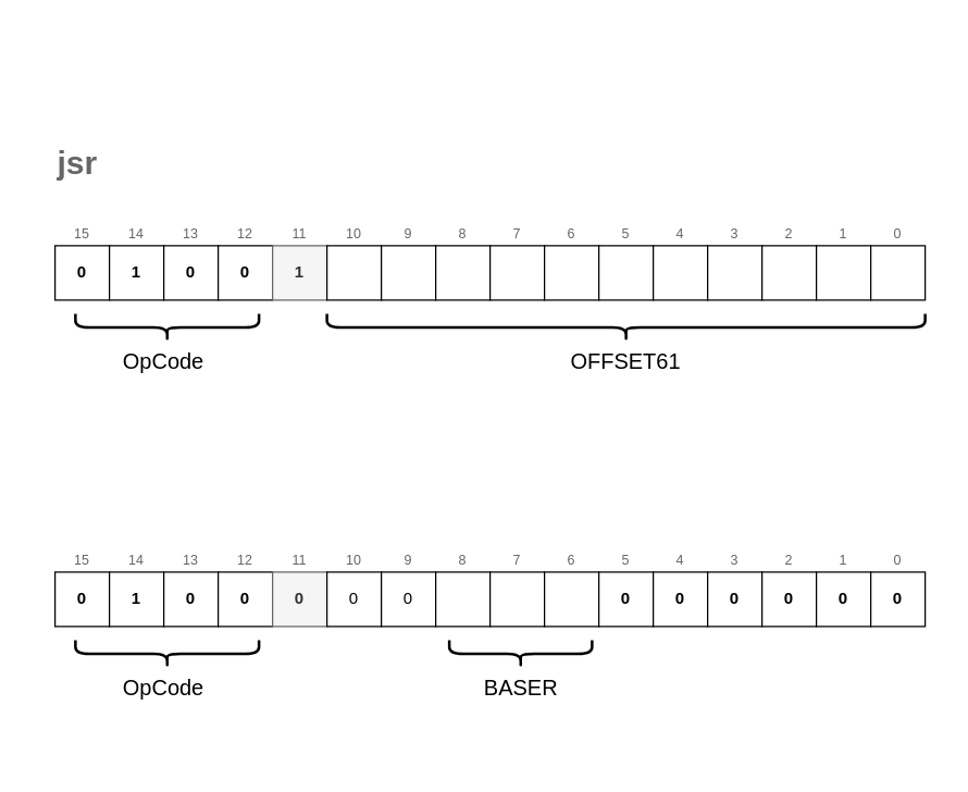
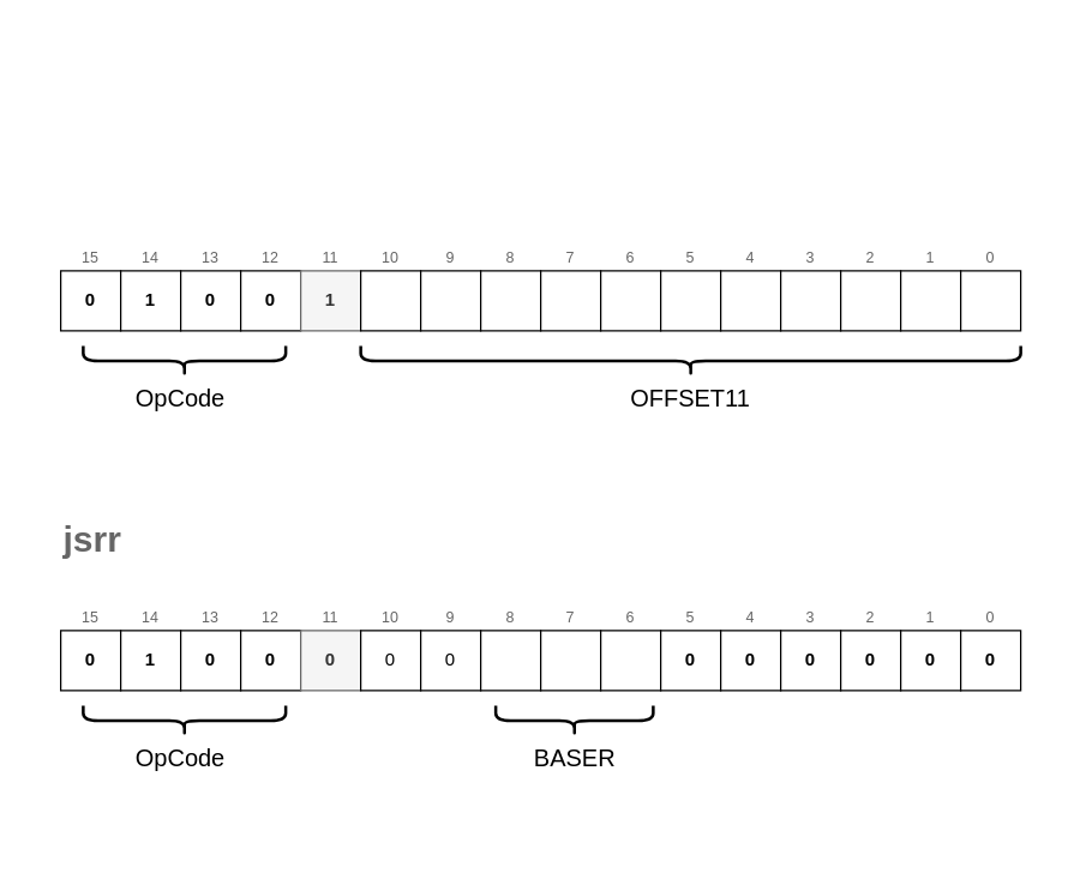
- <mxCell id="36" value="jsr" style="text;strokeColor=none;fillColor=none;html=1;fontSize=24;fontStyle=1;verticalAlign=middle;align=left;fontColor=#666666;" parent="1" vertex="1"><mxGeometry x="40" y="100" width="100" height="40" as="geometry" /></mxCell>
- <mxCell id="38" value="OFFSET61" style="text;html=1;strokeColor=none;fillColor=none;align=center;verticalAlign=middle;whiteSpace=wrap;rounded=0;fontSize=16;" parent="1" vertex="1"><mxGeometry x="430" y="250" width="60" height="30" as="geometry" /></mxCell>
+ <mxCell id="38" value="OFFSET11" style="text;html=1;strokeColor=none;fillColor=none;align=center;verticalAlign=middle;whiteSpace=wrap;rounded=0;fontSize=16;" parent="1" vertex="1"><mxGeometry x="430" y="250" width="60" height="30" as="geometry" /></mxCell>
+ <mxCell id="74" value="jsrr" style="text;strokeColor=none;fillColor=none;html=1;fontSize=24;fontStyle=1;verticalAlign=middle;align=left;fontColor=#666666;" vertex="1" parent="1"><mxGeometry x="40" y="340" width="100" height="40" as="geometry" /></mxCell>
